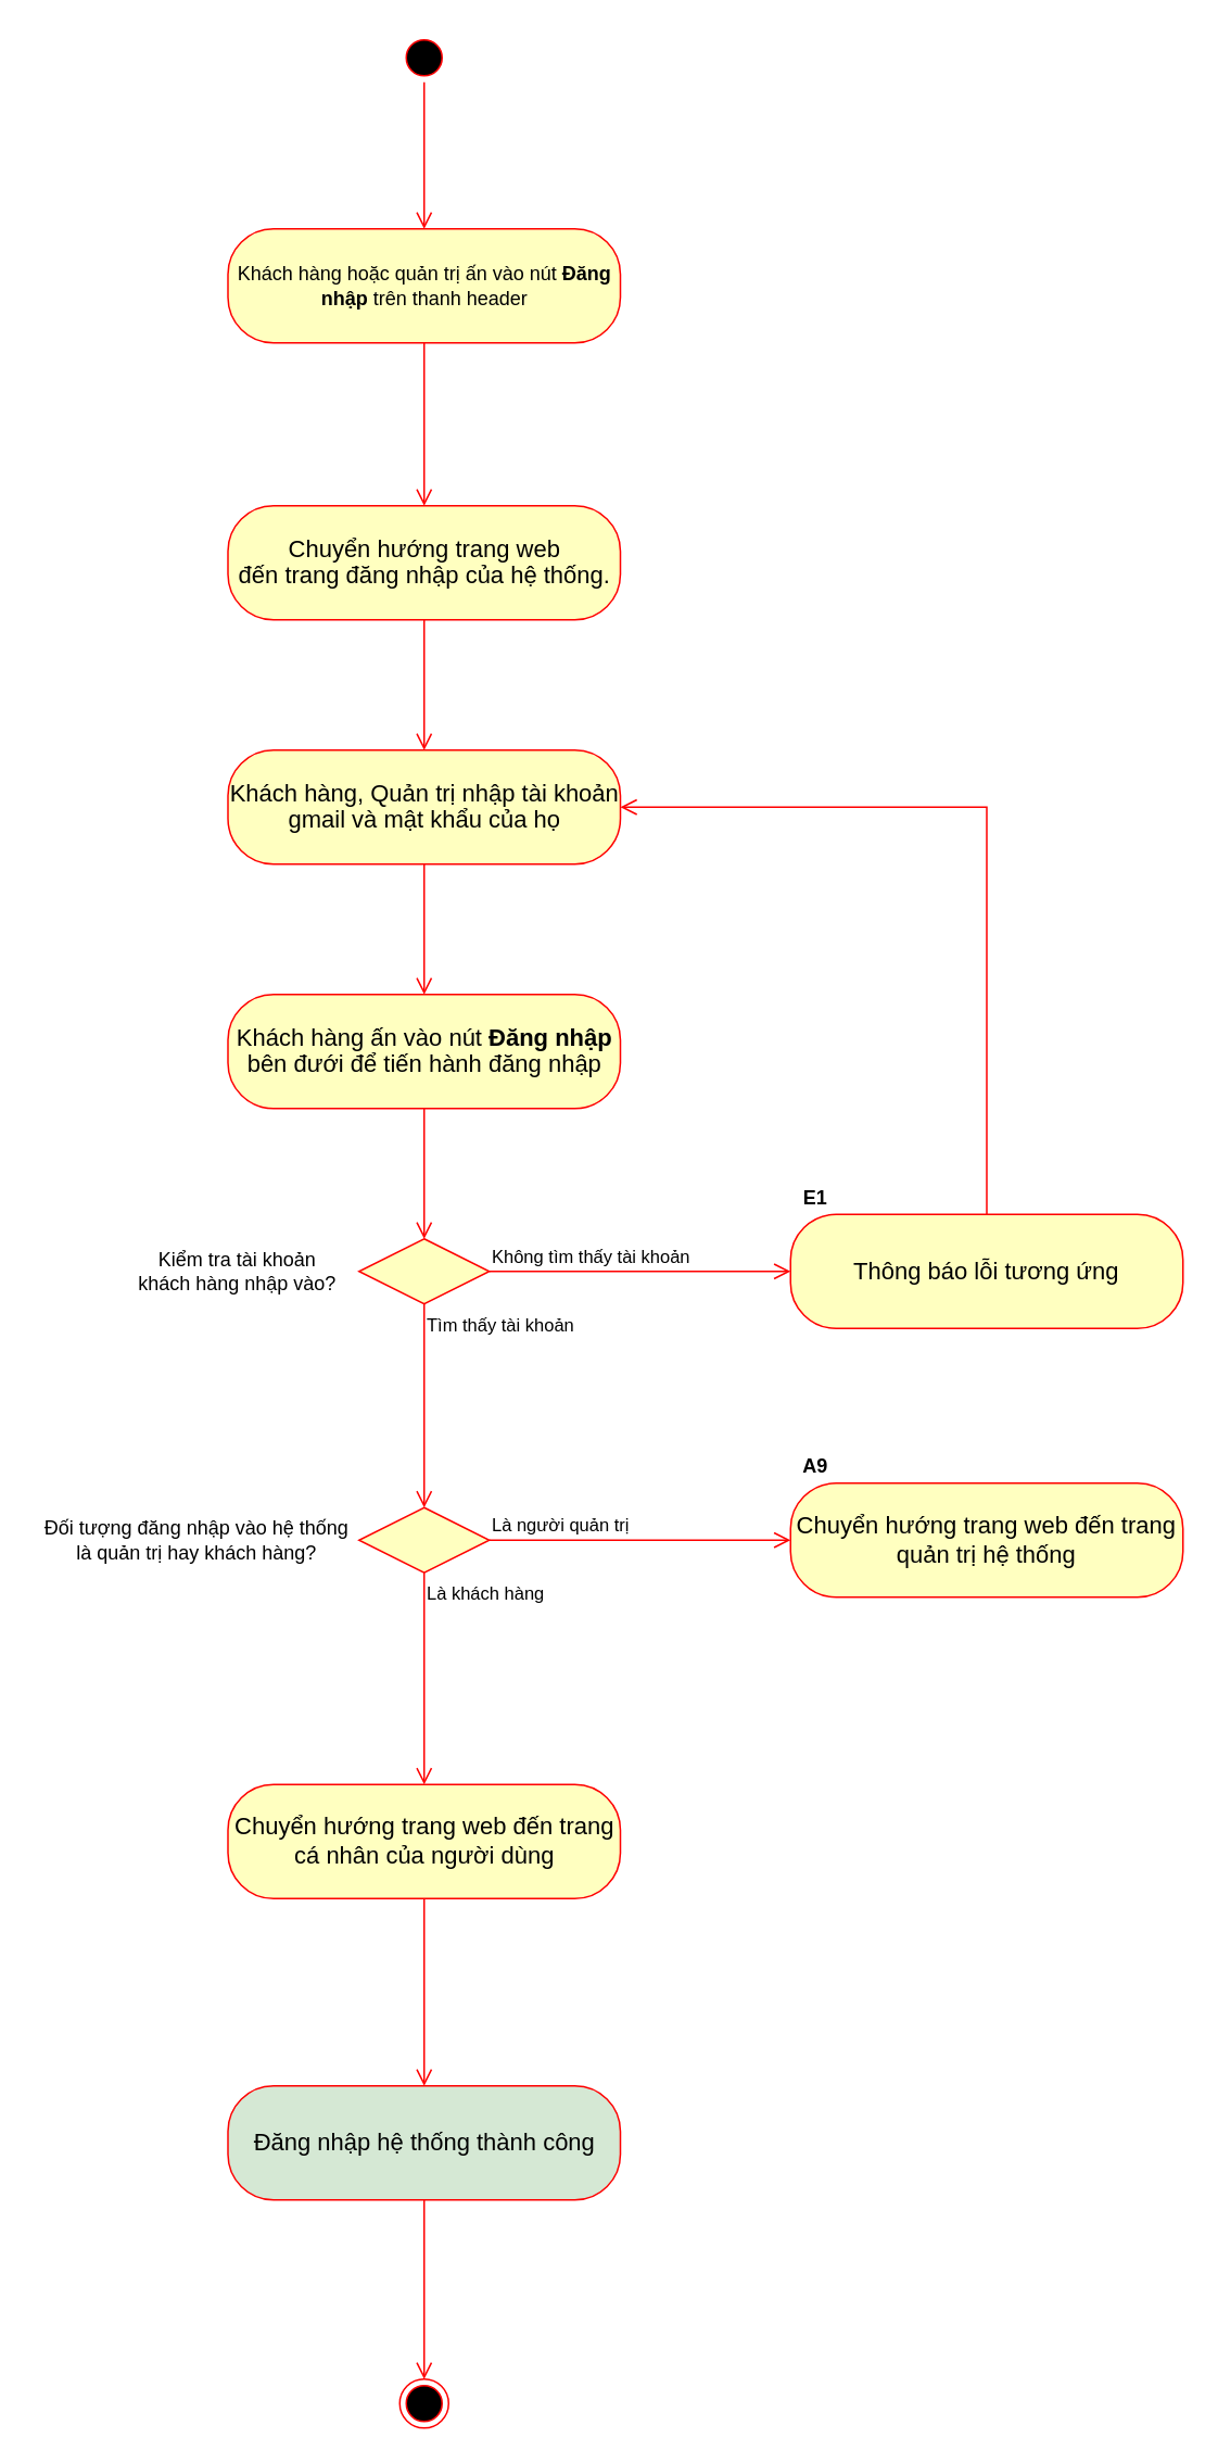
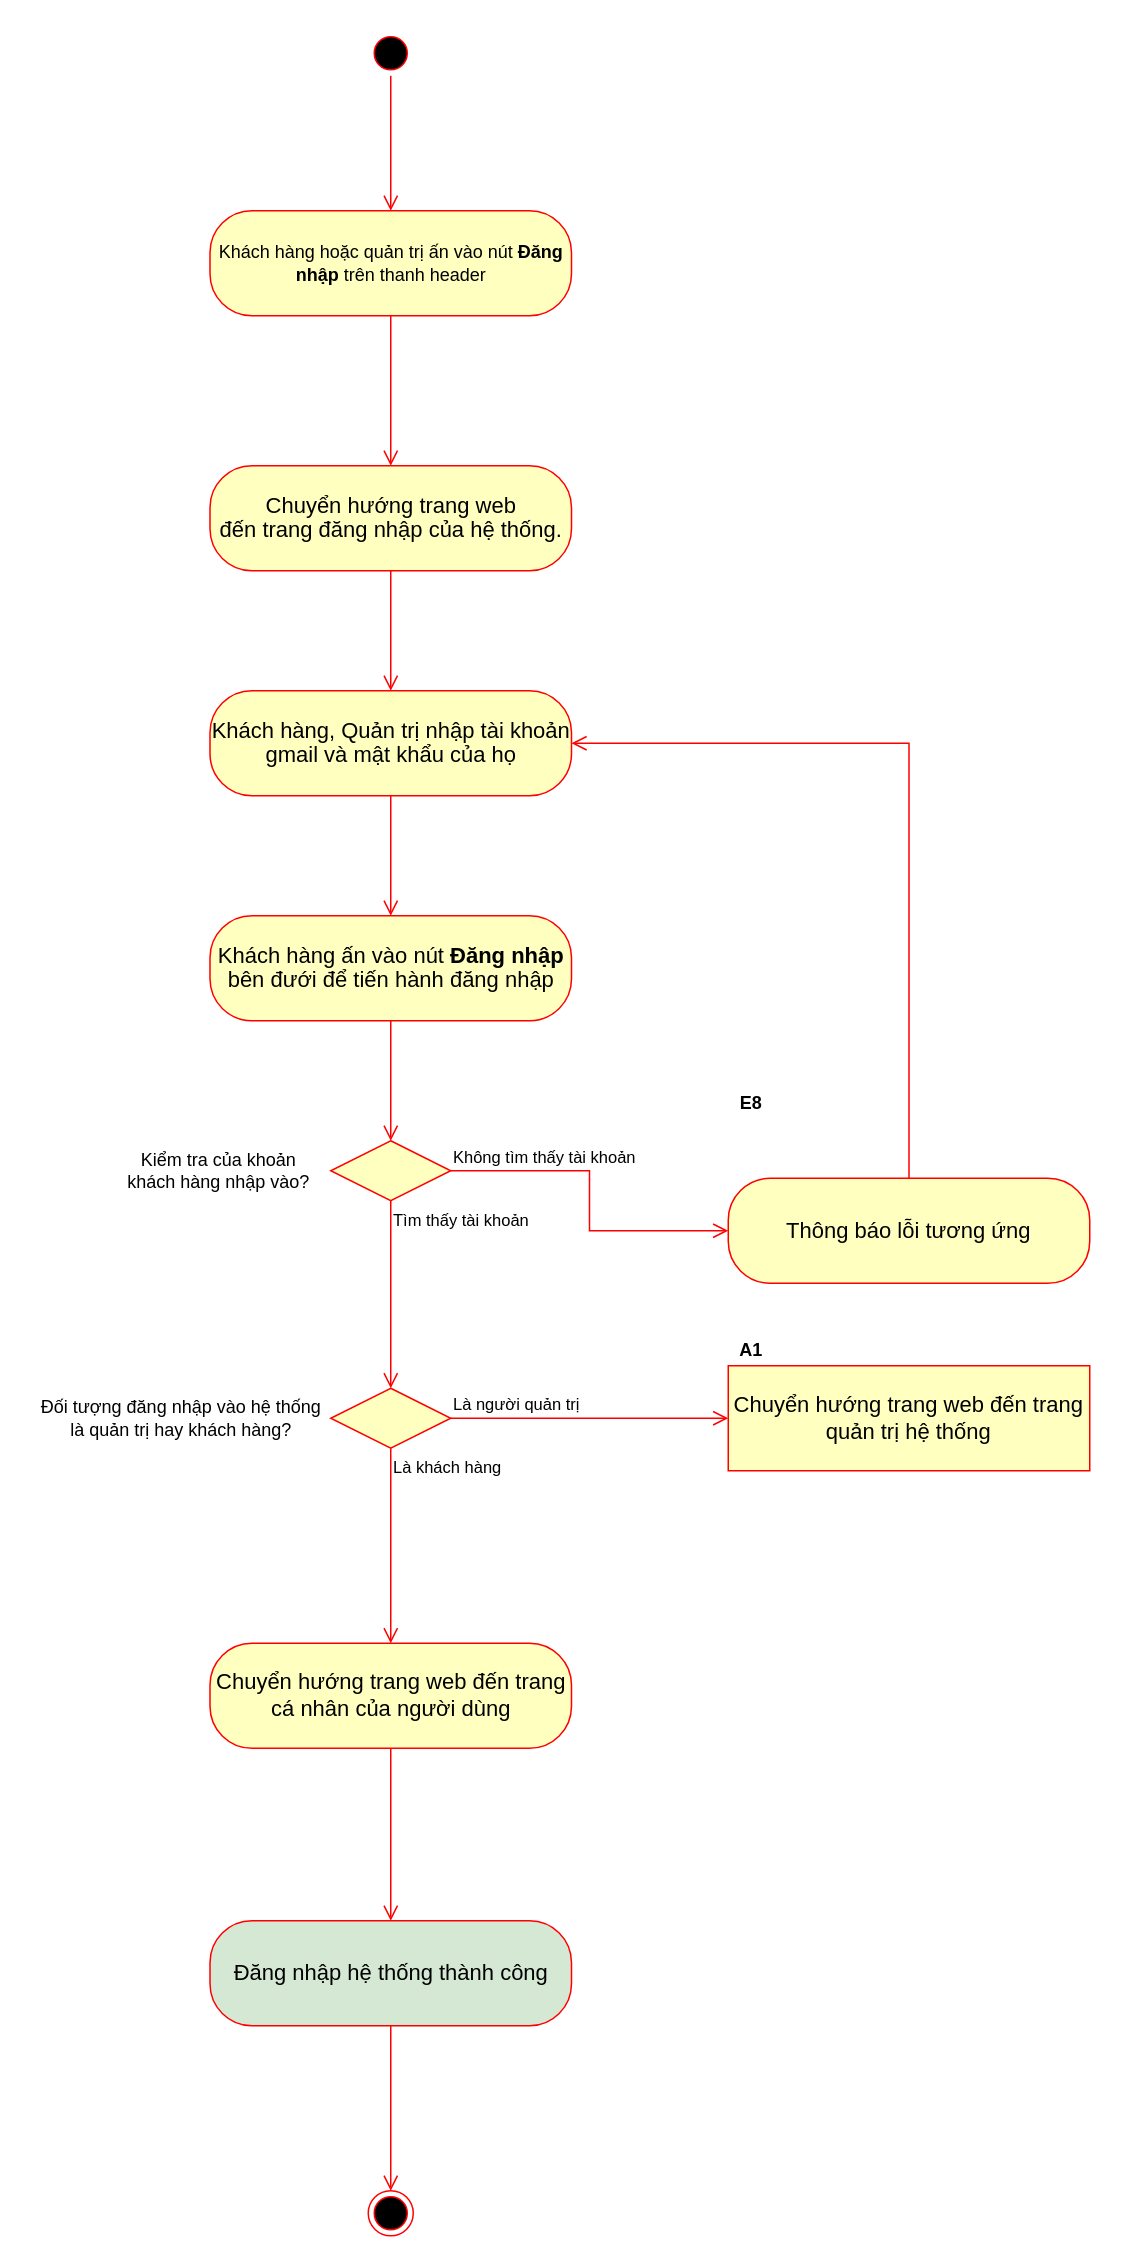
- <mxCell id="22" value="&lt;b&gt;E1&lt;/b&gt;" style="text;html=1;align=center;verticalAlign=middle;resizable=0;points=[];autosize=1;strokeColor=none;fillColor=none;" vertex="1" parent="1"><mxGeometry x="485" y="725" width="30" height="20" as="geometry" /></mxCell>
+ <mxCell id="22" value="&lt;b&gt;E8&lt;/b&gt;" style="text;html=1;align=center;verticalAlign=middle;resizable=0;points=[];autosize=1;strokeColor=none;fillColor=none;" vertex="1" parent="1"><mxGeometry x="485" y="725" width="30" height="20" as="geometry" /></mxCell>
- <mxCell id="24" value="Kiểm tra tài khoản &lt;br&gt;khách hàng nhập vào?" style="text;html=1;align=center;verticalAlign=middle;resizable=0;points=[];autosize=1;strokeColor=none;fillColor=none;" vertex="1" parent="1"><mxGeometry x="75" y="765" width="140" height="30" as="geometry" /></mxCell>
+ <mxCell id="24" value="Kiểm tra của khoản &lt;br&gt;khách hàng nhập vào?" style="text;html=1;align=center;verticalAlign=middle;resizable=0;points=[];autosize=1;strokeColor=none;fillColor=none;" vertex="1" parent="1"><mxGeometry x="75" y="765" width="140" height="30" as="geometry" /></mxCell>
- <mxCell id="21" value="&lt;font face=&quot;calibri, sans-serif&quot;&gt;&lt;span style=&quot;font-size: 14.667px&quot;&gt;Thông báo lỗi tương ứng&lt;/span&gt;&lt;/font&gt;" style="rounded=1;whiteSpace=wrap;html=1;arcSize=40;fontColor=#000000;fillColor=#ffffc0;strokeColor=#ff0000;" vertex="1" parent="1"><mxGeometry x="485" y="745" width="241" height="70" as="geometry" /></mxCell>
+ <mxCell id="21" value="&lt;font face=&quot;calibri, sans-serif&quot;&gt;&lt;span style=&quot;font-size: 14.667px&quot;&gt;Thông báo lỗi tương ứng&lt;/span&gt;&lt;/font&gt;" style="rounded=1;whiteSpace=wrap;html=1;arcSize=40;fontColor=#000000;fillColor=#ffffc0;strokeColor=#ff0000;" vertex="1" parent="1"><mxGeometry x="485" y="785" width="241" height="70" as="geometry" /></mxCell>
- <mxCell id="23" value="&lt;b&gt;A9&lt;/b&gt;" style="text;html=1;align=center;verticalAlign=middle;resizable=0;points=[];autosize=1;strokeColor=none;fillColor=none;" vertex="1" parent="1"><mxGeometry x="485" y="890" width="30" height="20" as="geometry" /></mxCell>
+ <mxCell id="23" value="&lt;b&gt;A1&lt;/b&gt;" style="text;html=1;align=center;verticalAlign=middle;resizable=0;points=[];autosize=1;strokeColor=none;fillColor=none;" vertex="1" parent="1"><mxGeometry x="485" y="890" width="30" height="20" as="geometry" /></mxCell>
- <mxCell id="16" value="&lt;font face=&quot;calibri, sans-serif&quot;&gt;&lt;span style=&quot;font-size: 14.667px&quot;&gt;Chuyển hướng trang web đến trang quản trị hệ thống&lt;/span&gt;&lt;/font&gt;" style="rounded=1;whiteSpace=wrap;html=1;arcSize=40;fontColor=#000000;fillColor=#ffffc0;strokeColor=#ff0000;" vertex="1" parent="1"><mxGeometry x="485" y="910" width="241" height="70" as="geometry" /></mxCell>
+ <mxCell id="16" value="&lt;font face=&quot;calibri, sans-serif&quot;&gt;&lt;span style=&quot;font-size: 14.667px&quot;&gt;Chuyển hướng trang web đến trang quản trị hệ thống&lt;/span&gt;&lt;/font&gt;" style="whiteSpace=wrap;html=1;arcSize=40;fontColor=#000000;fillColor=#ffffc0;strokeColor=#ff0000;rounded=0;" vertex="1" parent="1"><mxGeometry x="485" y="910" width="241" height="70" as="geometry" /></mxCell>
